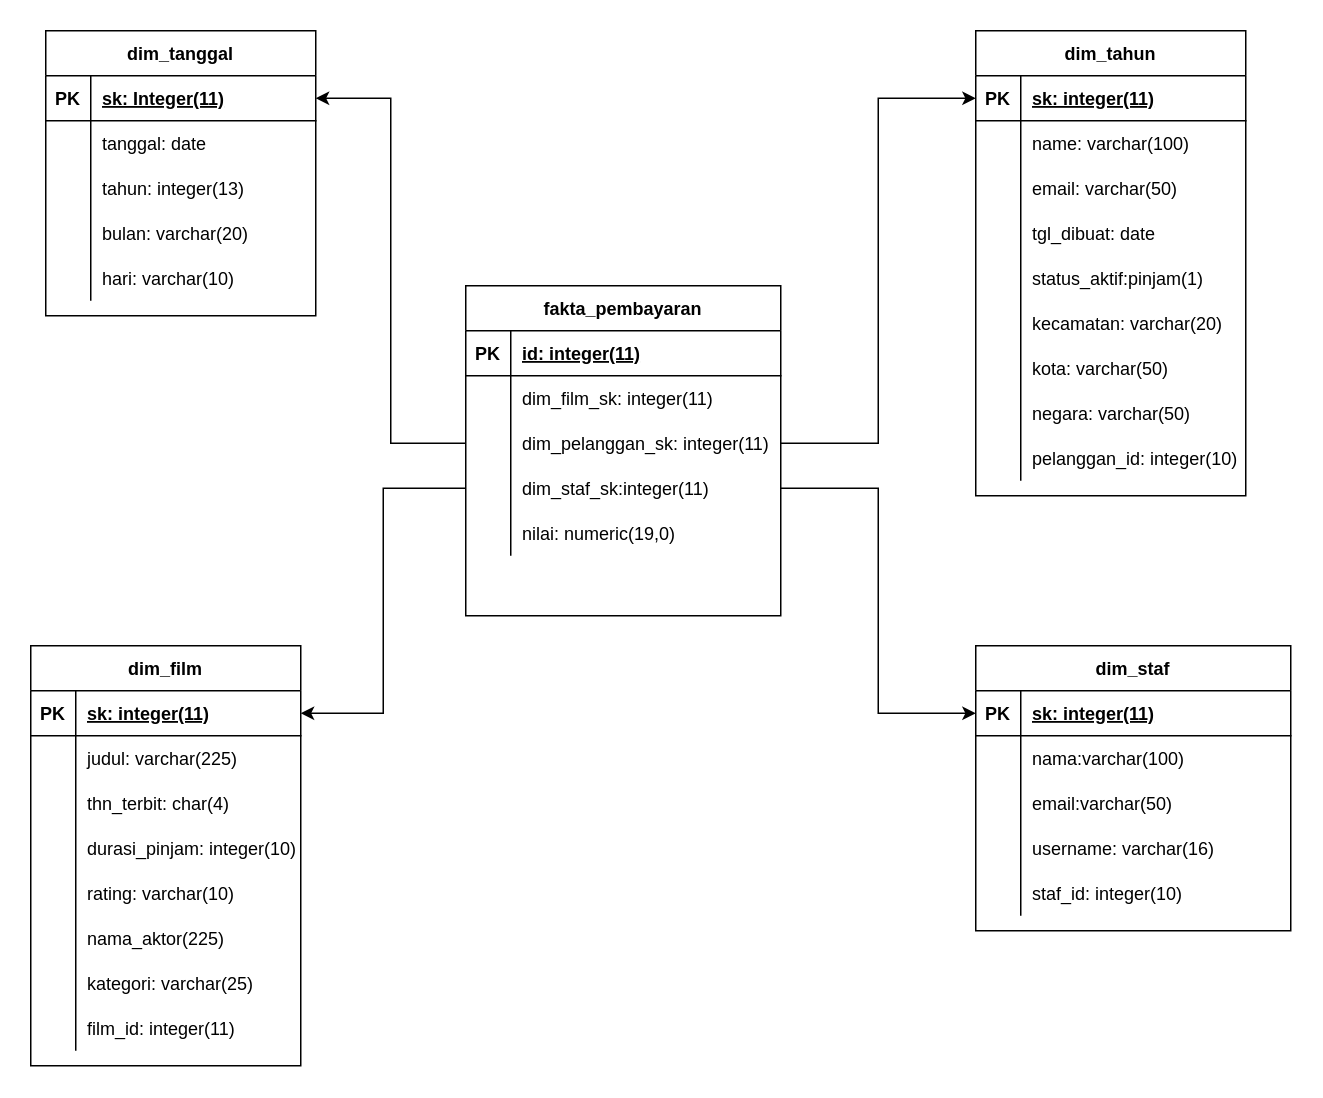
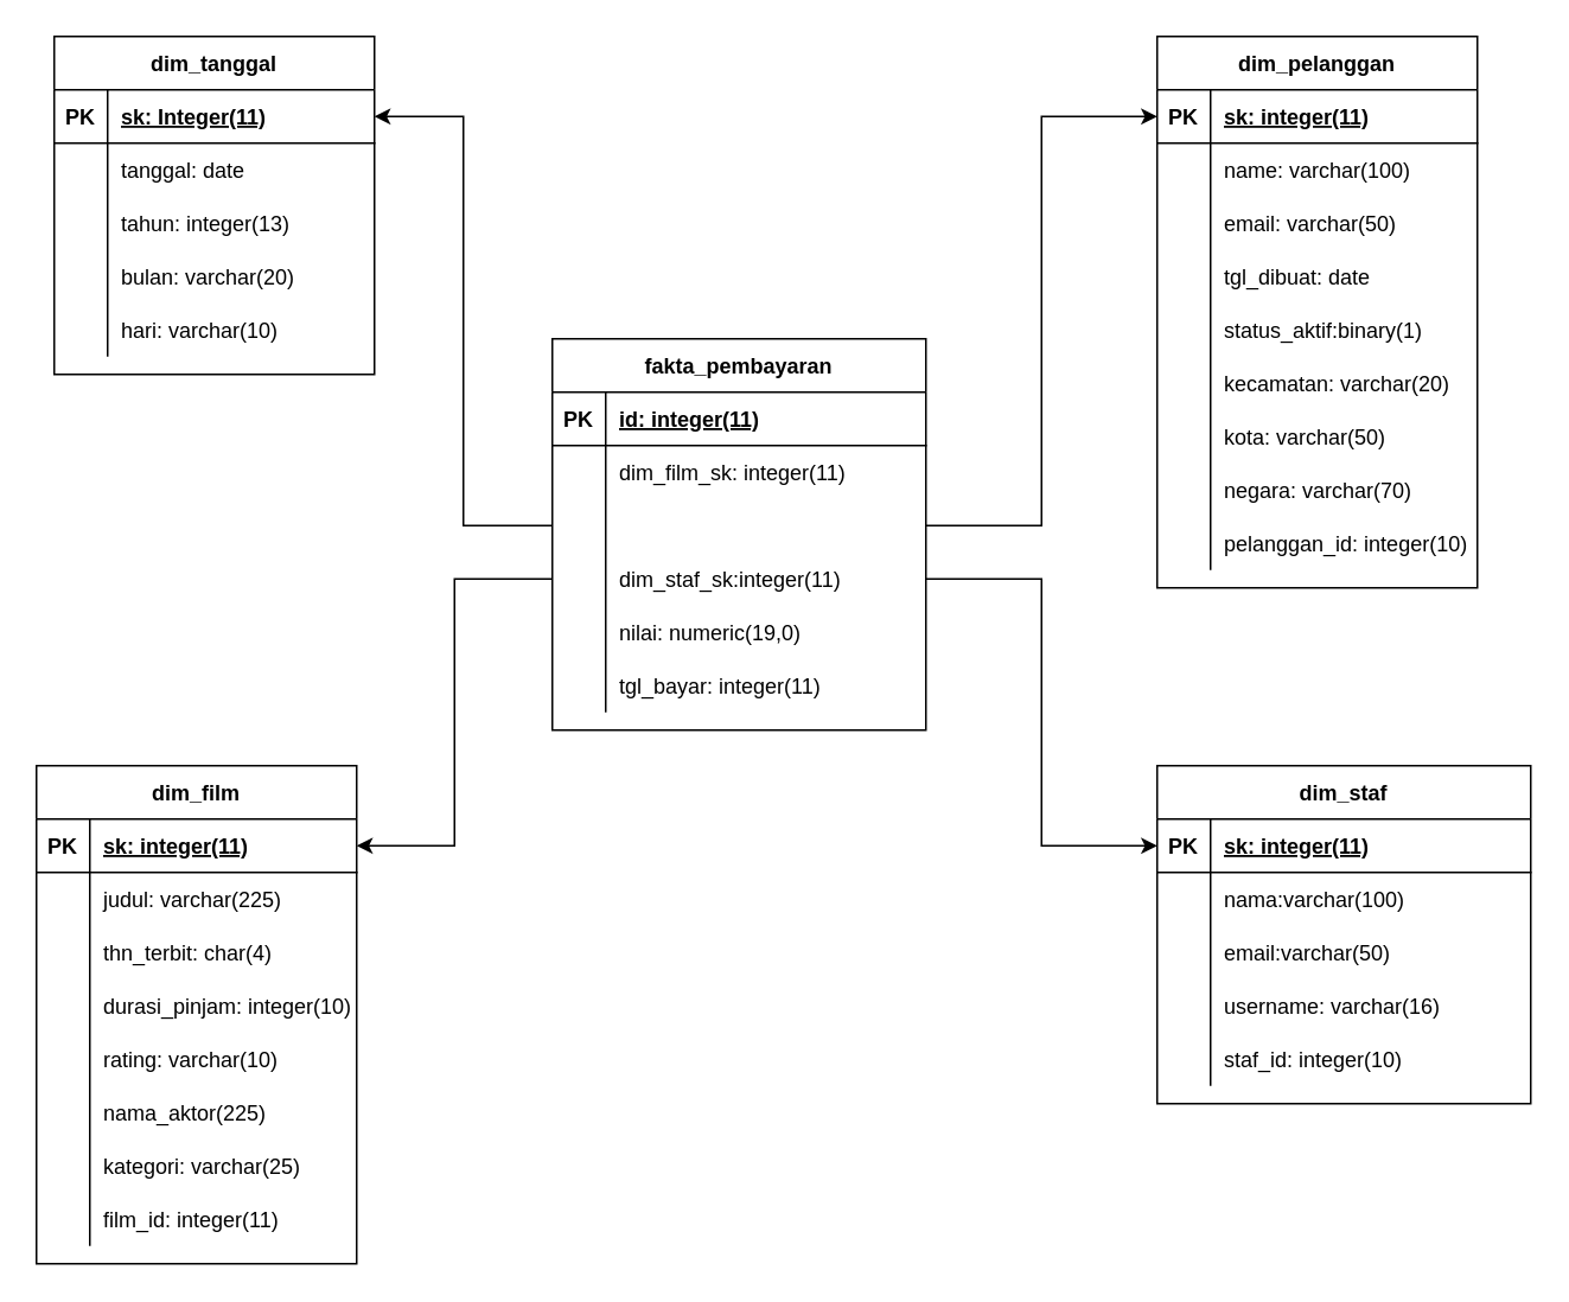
- <mxCell id="65" value="dim_tahun" style="shape=table;startSize=30;container=1;collapsible=1;childLayout=tableLayout;fixedRows=1;rowLines=0;fontStyle=1;align=center;resizeLast=1;" vertex="1" parent="1"><mxGeometry x="650" y="20" width="180" height="310" as="geometry" /></mxCell>
+ <mxCell id="65" value="dim_pelanggan" style="shape=table;startSize=30;container=1;collapsible=1;childLayout=tableLayout;fixedRows=1;rowLines=0;fontStyle=1;align=center;resizeLast=1;" vertex="1" parent="1"><mxGeometry x="650" y="20" width="180" height="310" as="geometry" /></mxCell>
- <mxCell id="80" value="status_aktif:pinjam(1)" style="shape=partialRectangle;connectable=0;fillColor=none;top=0;left=0;bottom=0;right=0;align=left;spacingLeft=6;overflow=hidden;" vertex="1" parent="78"><mxGeometry x="30" width="150" height="30" as="geometry" /></mxCell>
+ <mxCell id="80" value="status_aktif:binary(1)" style="shape=partialRectangle;connectable=0;fillColor=none;top=0;left=0;bottom=0;right=0;align=left;spacingLeft=6;overflow=hidden;" vertex="1" parent="78"><mxGeometry x="30" width="150" height="30" as="geometry" /></mxCell>
- <mxCell id="89" value="negara: varchar(50)" style="shape=partialRectangle;connectable=0;fillColor=none;top=0;left=0;bottom=0;right=0;align=left;spacingLeft=6;overflow=hidden;" vertex="1" parent="87"><mxGeometry x="30" width="150" height="30" as="geometry" /></mxCell>
+ <mxCell id="89" value="negara: varchar(70)" style="shape=partialRectangle;connectable=0;fillColor=none;top=0;left=0;bottom=0;right=0;align=left;spacingLeft=6;overflow=hidden;" vertex="1" parent="87"><mxGeometry x="30" width="150" height="30" as="geometry" /></mxCell>
- <mxCell id="28" value="dim_pelanggan_sk: integer(11)" style="shape=partialRectangle;connectable=0;fillColor=none;top=0;left=0;bottom=0;right=0;align=left;spacingLeft=6;overflow=hidden;" vertex="1" parent="26"><mxGeometry x="30" width="180" height="30" as="geometry" /></mxCell>
+ <mxCell id="37" value="tgl_bayar: integer(11)" style="shape=partialRectangle;connectable=0;fillColor=none;top=0;left=0;bottom=0;right=0;align=left;spacingLeft=6;overflow=hidden;" vertex="1" parent="35"><mxGeometry x="30" width="180" height="30" as="geometry" /></mxCell>
